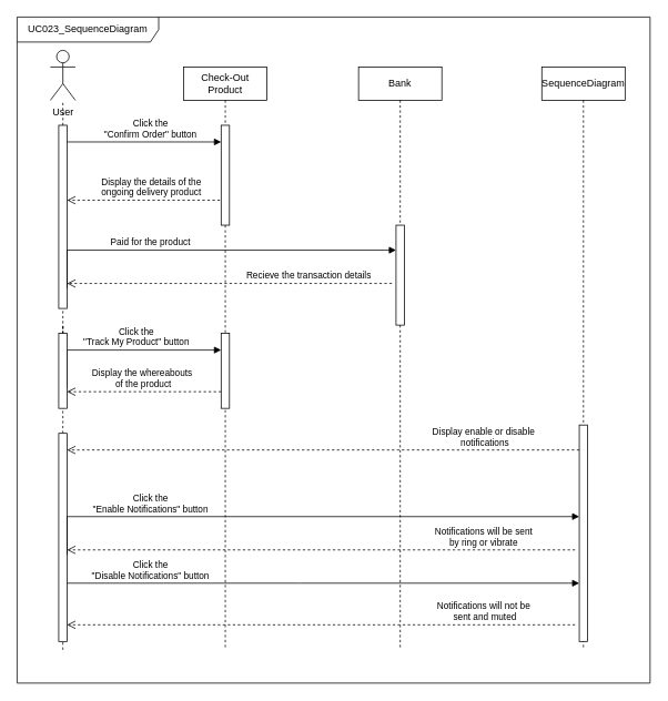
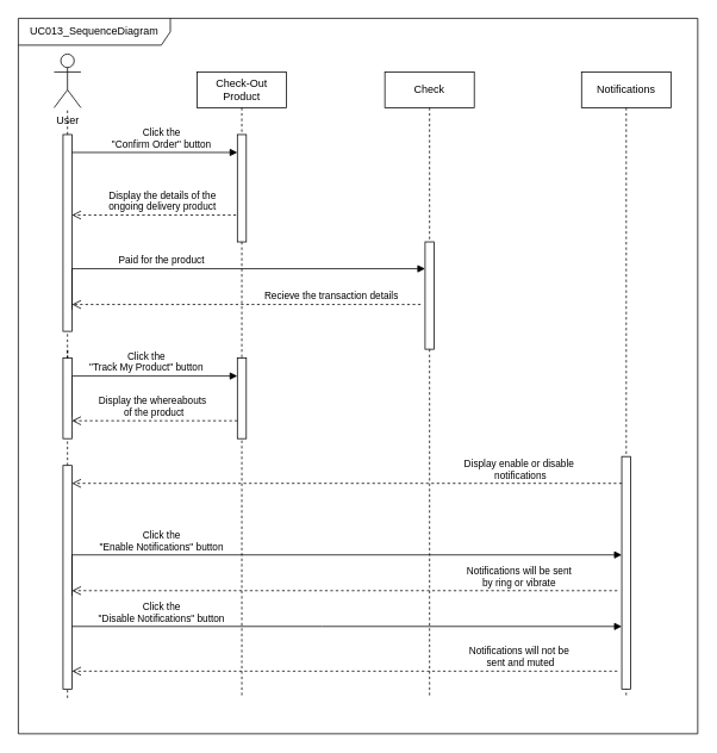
- <mxCell id="9" value="UC023_SequenceDiagram" style="shape=umlFrame;whiteSpace=wrap;html=1;pointerEvents=0;width=170;height=30;" parent="1" vertex="1"><mxGeometry x="20" y="20" width="760" height="800" as="geometry" /></mxCell>
+ <mxCell id="9" value="UC013_SequenceDiagram" style="shape=umlFrame;whiteSpace=wrap;html=1;pointerEvents=0;width=170;height=30;" parent="1" vertex="1"><mxGeometry x="20" y="20" width="760" height="800" as="geometry" /></mxCell>
- <mxCell id="13" value="Bank" style="shape=umlLifeline;perimeter=lifelinePerimeter;whiteSpace=wrap;html=1;container=0;dropTarget=0;collapsible=0;recursiveResize=0;outlineConnect=0;portConstraint=eastwest;newEdgeStyle={&quot;edgeStyle&quot;:&quot;elbowEdgeStyle&quot;,&quot;elbow&quot;:&quot;vertical&quot;,&quot;curved&quot;:0,&quot;rounded&quot;:0};" parent="1" vertex="1"><mxGeometry x="430" y="80" width="100" height="700" as="geometry" /></mxCell>
+ <mxCell id="13" value="Check" style="shape=umlLifeline;perimeter=lifelinePerimeter;whiteSpace=wrap;html=1;container=0;dropTarget=0;collapsible=0;recursiveResize=0;outlineConnect=0;portConstraint=eastwest;newEdgeStyle={&quot;edgeStyle&quot;:&quot;elbowEdgeStyle&quot;,&quot;elbow&quot;:&quot;vertical&quot;,&quot;curved&quot;:0,&quot;rounded&quot;:0};" parent="1" vertex="1"><mxGeometry x="430" y="80" width="100" height="700" as="geometry" /></mxCell>
- <mxCell id="17" value="SequenceDiagram" style="shape=umlLifeline;perimeter=lifelinePerimeter;whiteSpace=wrap;html=1;container=0;dropTarget=0;collapsible=0;recursiveResize=0;outlineConnect=0;portConstraint=eastwest;newEdgeStyle={&quot;edgeStyle&quot;:&quot;elbowEdgeStyle&quot;,&quot;elbow&quot;:&quot;vertical&quot;,&quot;curved&quot;:0,&quot;rounded&quot;:0};" parent="1" vertex="1"><mxGeometry x="650" y="80" width="100" height="700" as="geometry" /></mxCell>
+ <mxCell id="17" value="Notifications" style="shape=umlLifeline;perimeter=lifelinePerimeter;whiteSpace=wrap;html=1;container=0;dropTarget=0;collapsible=0;recursiveResize=0;outlineConnect=0;portConstraint=eastwest;newEdgeStyle={&quot;edgeStyle&quot;:&quot;elbowEdgeStyle&quot;,&quot;elbow&quot;:&quot;vertical&quot;,&quot;curved&quot;:0,&quot;rounded&quot;:0};" parent="1" vertex="1"><mxGeometry x="650" y="80" width="100" height="700" as="geometry" /></mxCell>
